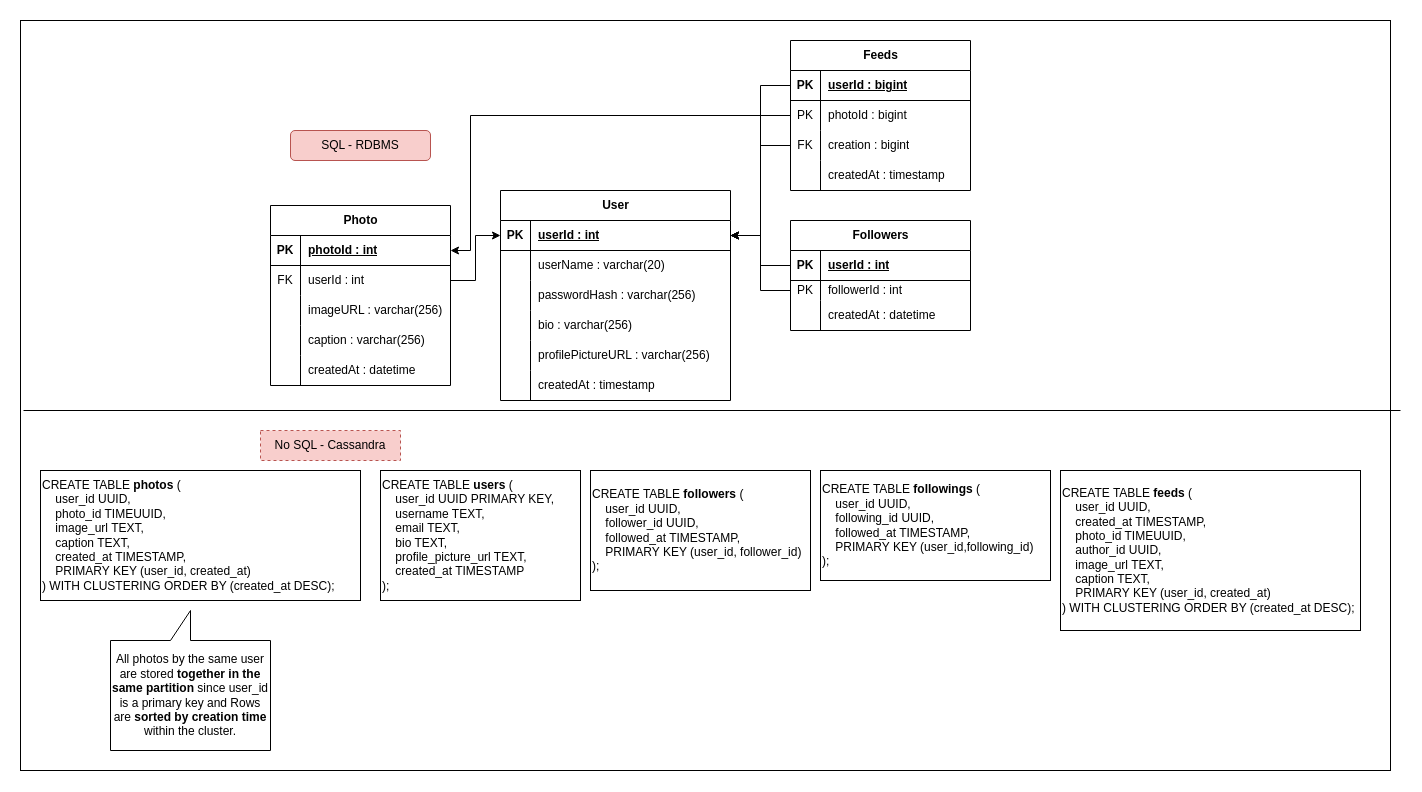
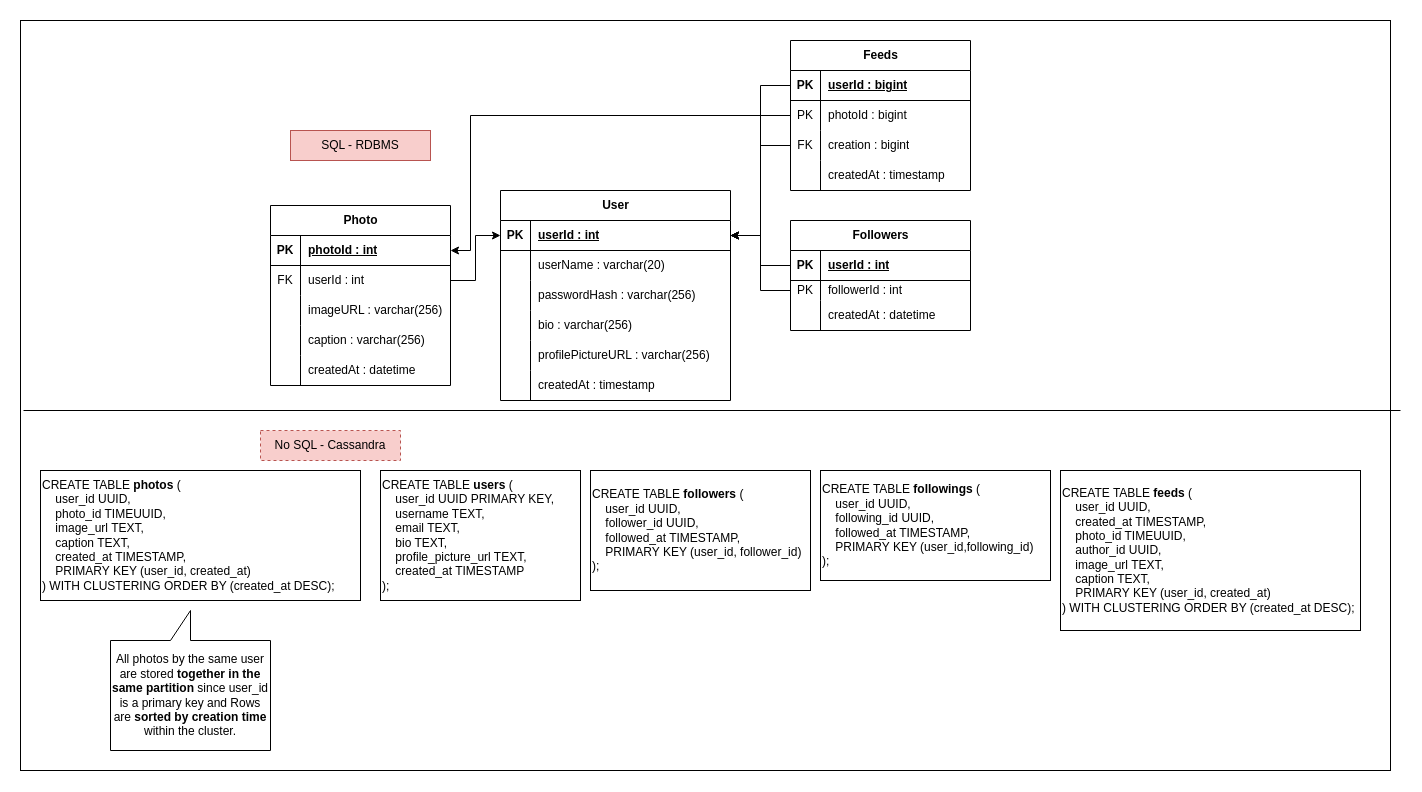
- <mxCell id="51" value="SQL - RDBMS" style="whiteSpace=wrap;html=1;fillColor=#f8cecc;strokeColor=#b85450;rounded=1;" vertex="1" parent="1"><mxGeometry x="290" y="130" width="140" height="30" as="geometry" /></mxCell>
+ <mxCell id="51" value="SQL - RDBMS" style="rounded=0;whiteSpace=wrap;html=1;fillColor=#f8cecc;strokeColor=#b85450;" vertex="1" parent="1"><mxGeometry x="290" y="130" width="140" height="30" as="geometry" /></mxCell>
